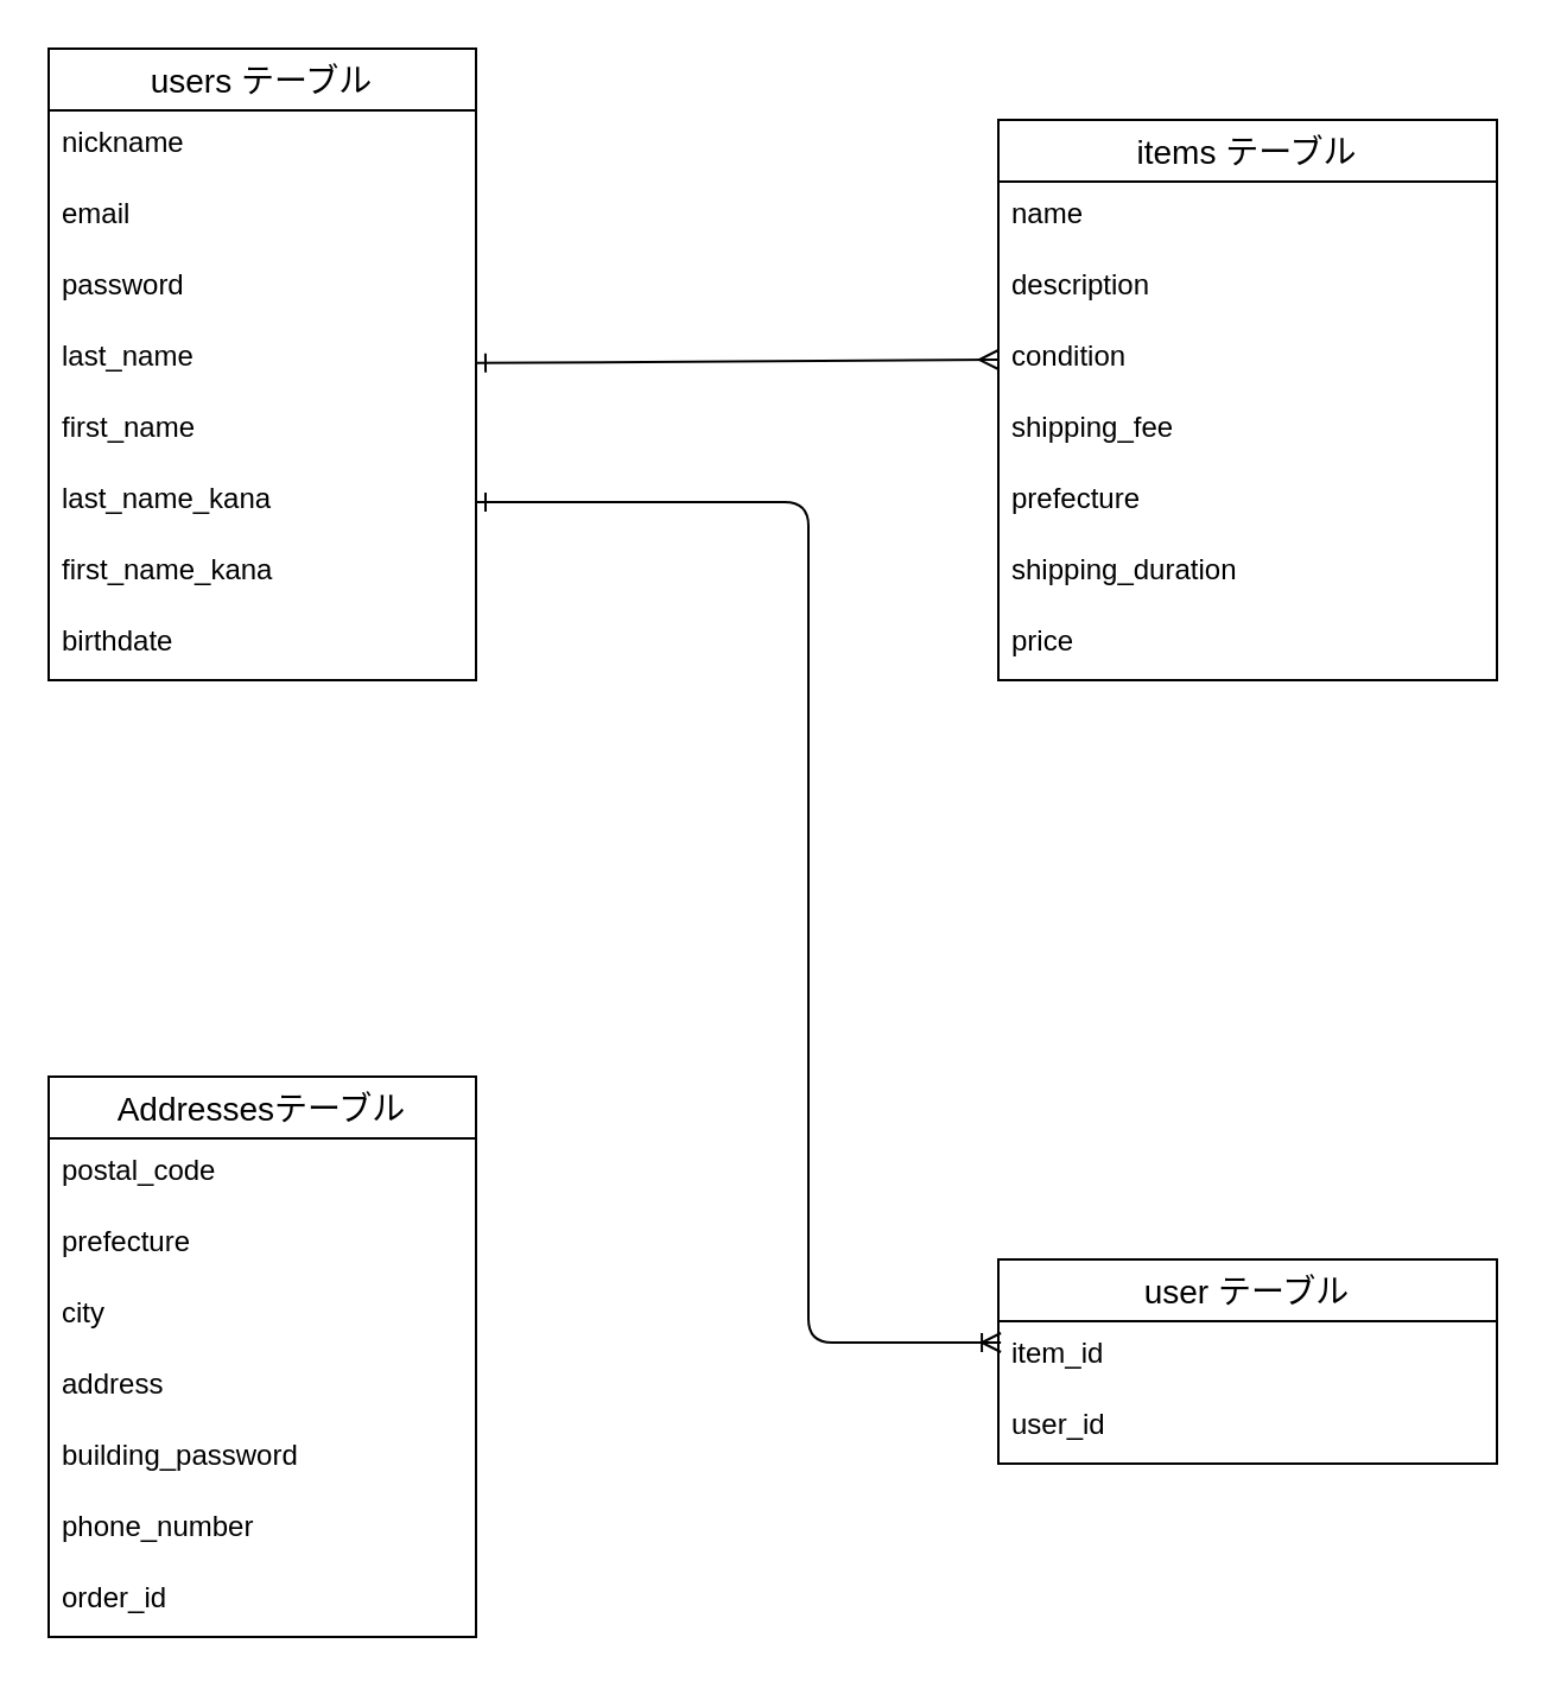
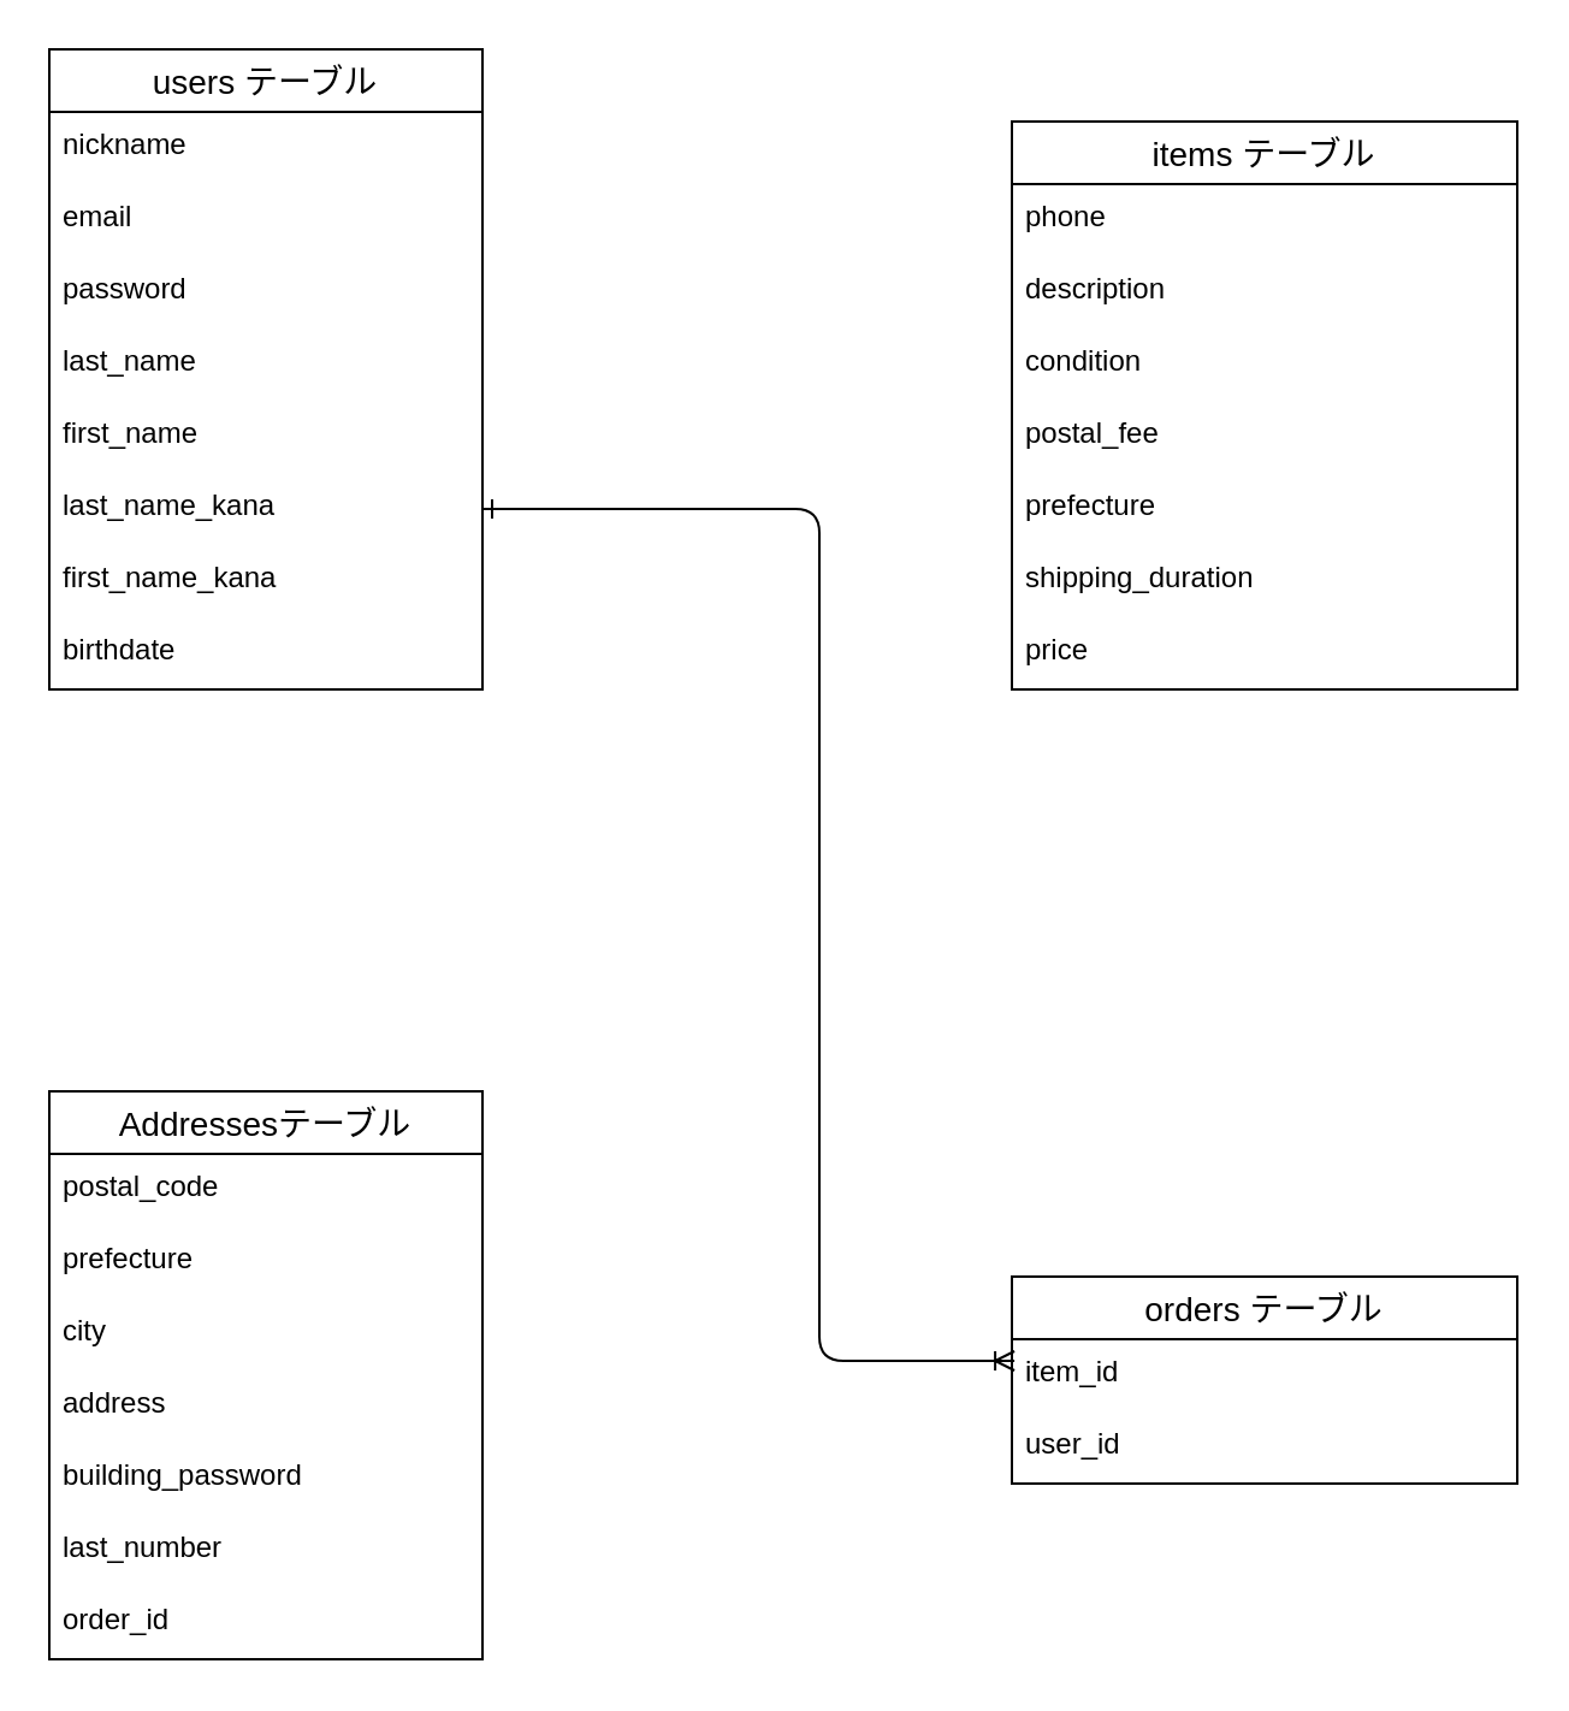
- <mxCell id="12" value="name" style="text;strokeColor=none;fillColor=none;spacingLeft=4;spacingRight=4;overflow=hidden;rotatable=0;points=[[0,0.5],[1,0.5]];portConstraint=eastwest;fontSize=12;sketch=0;hachureGap=4;jiggle=2;curveFitting=1;fontFamily=Helvetica;" parent="11" vertex="1"><mxGeometry y="26" width="210" height="30" as="geometry" /></mxCell>
+ <mxCell id="12" value="phone" style="text;strokeColor=none;fillColor=none;spacingLeft=4;spacingRight=4;overflow=hidden;rotatable=0;points=[[0,0.5],[1,0.5]];portConstraint=eastwest;fontSize=12;sketch=0;hachureGap=4;jiggle=2;curveFitting=1;fontFamily=Helvetica;" parent="11" vertex="1"><mxGeometry y="26" width="210" height="30" as="geometry" /></mxCell>
- <mxCell id="22" style="edgeStyle=none;hachureGap=4;html=1;fontFamily=Helvetica;fontSize=16;endArrow=ERone;endFill=0;startArrow=ERmany;startFill=0;exitX=0;exitY=0.5;exitDx=0;exitDy=0;" parent="1" target="2" edge="1" source="14"><mxGeometry relative="1" as="geometry"><mxPoint x="310" y="153" as="sourcePoint" /></mxGeometry></mxCell>
- <mxCell id="15" value="shipping_fee" style="text;strokeColor=none;fillColor=none;spacingLeft=4;spacingRight=4;overflow=hidden;rotatable=0;points=[[0,0.5],[1,0.5]];portConstraint=eastwest;fontSize=12;sketch=0;hachureGap=4;jiggle=2;curveFitting=1;fontFamily=Helvetica;" parent="11" vertex="1"><mxGeometry y="116" width="210" height="30" as="geometry" /></mxCell>
+ <mxCell id="15" value="postal_fee" style="text;strokeColor=none;fillColor=none;spacingLeft=4;spacingRight=4;overflow=hidden;rotatable=0;points=[[0,0.5],[1,0.5]];portConstraint=eastwest;fontSize=12;sketch=0;hachureGap=4;jiggle=2;curveFitting=1;fontFamily=Helvetica;" parent="11" vertex="1"><mxGeometry y="116" width="210" height="30" as="geometry" /></mxCell>
- <mxCell id="19" value="user テーブル" style="swimlane;fontStyle=0;childLayout=stackLayout;horizontal=1;startSize=26;horizontalStack=0;resizeParent=1;resizeParentMax=0;resizeLast=0;collapsible=1;marginBottom=0;align=center;fontSize=14;sketch=0;hachureGap=4;jiggle=2;curveFitting=1;fontFamily=Helvetica;" parent="1" vertex="1"><mxGeometry x="420" y="530" width="210" height="86" as="geometry" /></mxCell>
+ <mxCell id="19" value="orders テーブル" style="swimlane;fontStyle=0;childLayout=stackLayout;horizontal=1;startSize=26;horizontalStack=0;resizeParent=1;resizeParentMax=0;resizeLast=0;collapsible=1;marginBottom=0;align=center;fontSize=14;sketch=0;hachureGap=4;jiggle=2;curveFitting=1;fontFamily=Helvetica;" parent="1" vertex="1"><mxGeometry x="420" y="530" width="210" height="86" as="geometry" /></mxCell>
- <mxCell id="30" value="phone_number" style="text;strokeColor=none;fillColor=none;spacingLeft=4;spacingRight=4;overflow=hidden;rotatable=0;points=[[0,0.5],[1,0.5]];portConstraint=eastwest;fontSize=12;sketch=0;hachureGap=4;jiggle=2;curveFitting=1;fontFamily=Helvetica;" vertex="1" parent="24"><mxGeometry y="176" width="180" height="30" as="geometry" /></mxCell>
+ <mxCell id="30" value="last_number" style="text;strokeColor=none;fillColor=none;spacingLeft=4;spacingRight=4;overflow=hidden;rotatable=0;points=[[0,0.5],[1,0.5]];portConstraint=eastwest;fontSize=12;sketch=0;hachureGap=4;jiggle=2;curveFitting=1;fontFamily=Helvetica;" vertex="1" parent="24"><mxGeometry y="176" width="180" height="30" as="geometry" /></mxCell>
